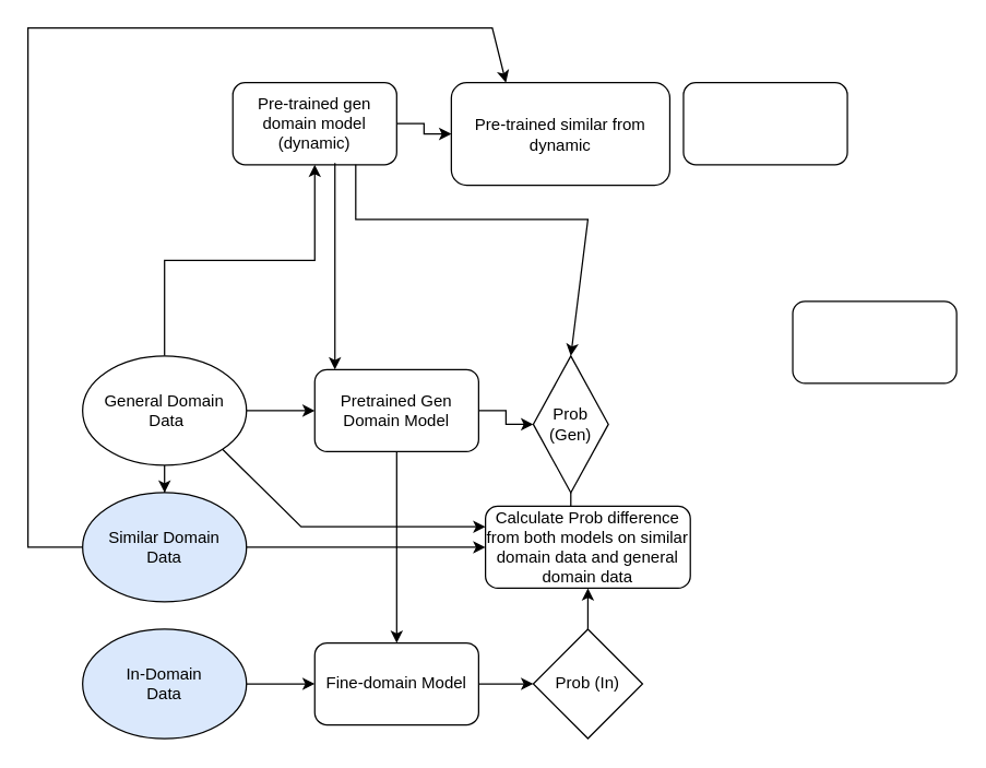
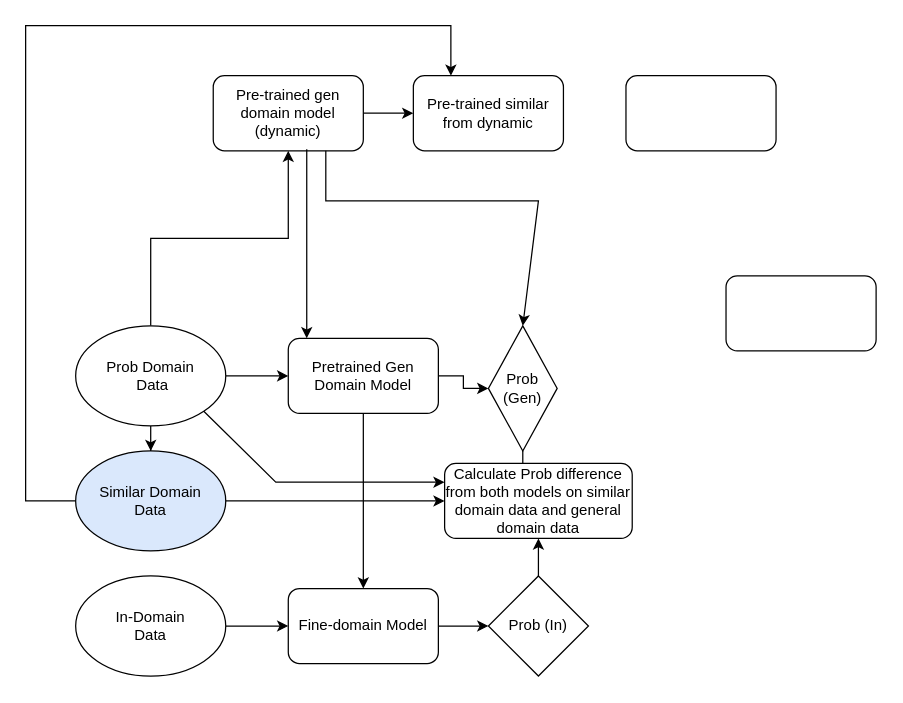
- <mxCell id="24" value="Pre-trained similar from dynamic" style="rounded=1;whiteSpace=wrap;html=1;" vertex="1" parent="1"><mxGeometry x="330" y="60" width="160" height="75" as="geometry" /></mxCell>
+ <mxCell id="24" value="Pre-trained similar from dynamic" style="rounded=1;whiteSpace=wrap;html=1;" vertex="1" parent="1"><mxGeometry x="330" y="60" width="120" height="60" as="geometry" /></mxCell>
- <mxCell id="5" value="General Domain&lt;br&gt;&amp;nbsp;Data" style="ellipse;whiteSpace=wrap;html=1;" vertex="1" parent="1"><mxGeometry x="60" y="260" width="120" height="80" as="geometry" /></mxCell>
+ <mxCell id="5" value="Prob Domain&lt;br&gt;&amp;nbsp;Data" style="ellipse;whiteSpace=wrap;html=1;" vertex="1" parent="1"><mxGeometry x="60" y="260" width="120" height="80" as="geometry" /></mxCell>
- <mxCell id="8" value="In-Domain &lt;br&gt;Data" style="ellipse;whiteSpace=wrap;html=1;fillColor=#dae8fc;" vertex="1" parent="1"><mxGeometry x="60" y="460" width="120" height="80" as="geometry" /></mxCell>
+ <mxCell id="8" value="In-Domain &lt;br&gt;Data" style="ellipse;whiteSpace=wrap;html=1;" vertex="1" parent="1"><mxGeometry x="60" y="460" width="120" height="80" as="geometry" /></mxCell>
